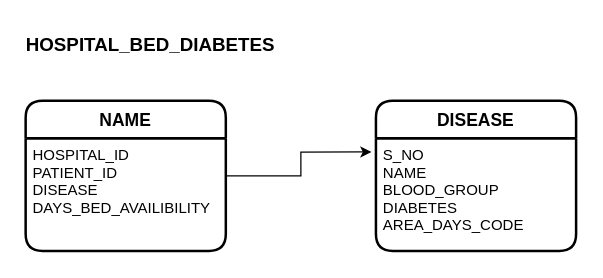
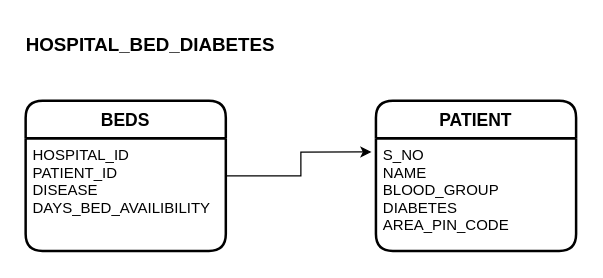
- <mxCell id="3" value="NAME" style="swimlane;childLayout=stackLayout;horizontal=1;startSize=30;horizontalStack=0;rounded=1;fontSize=14;fontStyle=1;strokeWidth=2;resizeParent=0;resizeLast=1;shadow=0;dashed=0;align=center;" vertex="1" parent="1"><mxGeometry x="20" y="80" width="160" height="120" as="geometry" /></mxCell>
+ <mxCell id="3" value="BEDS" style="swimlane;childLayout=stackLayout;horizontal=1;startSize=30;horizontalStack=0;rounded=1;fontSize=14;fontStyle=1;strokeWidth=2;resizeParent=0;resizeLast=1;shadow=0;dashed=0;align=center;" vertex="1" parent="1"><mxGeometry x="20" y="80" width="160" height="120" as="geometry" /></mxCell>
- <mxCell id="5" value="DISEASE" style="swimlane;childLayout=stackLayout;horizontal=1;startSize=30;horizontalStack=0;rounded=1;fontSize=14;fontStyle=1;strokeWidth=2;resizeParent=0;resizeLast=1;shadow=0;dashed=0;align=center;" vertex="1" parent="1"><mxGeometry x="300" y="80" width="160" height="120" as="geometry" /></mxCell>
+ <mxCell id="5" value="PATIENT" style="swimlane;childLayout=stackLayout;horizontal=1;startSize=30;horizontalStack=0;rounded=1;fontSize=14;fontStyle=1;strokeWidth=2;resizeParent=0;resizeLast=1;shadow=0;dashed=0;align=center;" vertex="1" parent="1"><mxGeometry x="300" y="80" width="160" height="120" as="geometry" /></mxCell>
- <mxCell id="6" value="S_NO&#10;NAME&#10;BLOOD_GROUP&#10;DIABETES&#10;AREA_DAYS_CODE" style="align=left;strokeColor=none;fillColor=none;spacingLeft=4;fontSize=12;verticalAlign=top;resizable=0;rotatable=0;part=1;" vertex="1" parent="5"><mxGeometry y="30" width="160" height="90" as="geometry" /></mxCell>
+ <mxCell id="6" value="S_NO&#10;NAME&#10;BLOOD_GROUP&#10;DIABETES&#10;AREA_PIN_CODE" style="align=left;strokeColor=none;fillColor=none;spacingLeft=4;fontSize=12;verticalAlign=top;resizable=0;rotatable=0;part=1;" vertex="1" parent="5"><mxGeometry y="30" width="160" height="90" as="geometry" /></mxCell>
